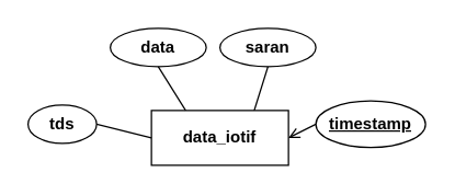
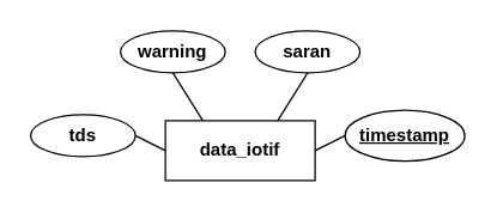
- <mxCell id="5" value="&lt;b&gt;data&lt;/b&gt;" style="ellipse;whiteSpace=wrap;html=1;align=center;" vertex="1" parent="1"><mxGeometry x="80" y="20" width="70" height="28" as="geometry" /></mxCell>
+ <mxCell id="5" value="&lt;b&gt;warning&lt;/b&gt;" style="ellipse;whiteSpace=wrap;html=1;align=center;" vertex="1" parent="1"><mxGeometry x="80" y="20" width="70" height="28" as="geometry" /></mxCell>
- <mxCell id="4" value="&lt;b&gt;saran&lt;/b&gt;" style="ellipse;whiteSpace=wrap;html=1;align=center;" vertex="1" parent="1"><mxGeometry x="160" y="20" width="70" height="28" as="geometry" /></mxCell>
+ <mxCell id="4" value="&lt;b&gt;saran&lt;/b&gt;" style="ellipse;whiteSpace=wrap;html=1;align=center;" vertex="1" parent="1"><mxGeometry x="170" y="20" width="70" height="28" as="geometry" /></mxCell>
- <mxCell id="3" value="&lt;b&gt;tds&lt;/b&gt;" style="ellipse;whiteSpace=wrap;html=1;align=center;" vertex="1" parent="1"><mxGeometry x="20" y="76" width="50" height="28" as="geometry" /></mxCell>
+ <mxCell id="3" value="&lt;b&gt;tds&lt;/b&gt;" style="ellipse;whiteSpace=wrap;html=1;align=center;" vertex="1" parent="1"><mxGeometry x="20" y="76" width="70" height="28" as="geometry" /></mxCell>
- <mxCell id="10" value="" style="endArrow=open;html=1;rounded=0;exitX=0;exitY=0.5;exitDx=0;exitDy=0;entryX=1;entryY=0.5;entryDx=0;entryDy=0;" edge="1" parent="1" source="6" target="2"><mxGeometry width="50" height="50" relative="1" as="geometry"><mxPoint x="120" y="80" as="sourcePoint" /><mxPoint x="170" y="30" as="targetPoint" /></mxGeometry></mxCell>
+ <mxCell id="10" value="" style="endArrow=none;html=1;rounded=0;exitX=0;exitY=0.5;exitDx=0;exitDy=0;entryX=1;entryY=0.5;entryDx=0;entryDy=0;" edge="1" parent="1" source="6" target="2"><mxGeometry width="50" height="50" relative="1" as="geometry"><mxPoint x="120" y="80" as="sourcePoint" /><mxPoint x="170" y="30" as="targetPoint" /></mxGeometry></mxCell>
